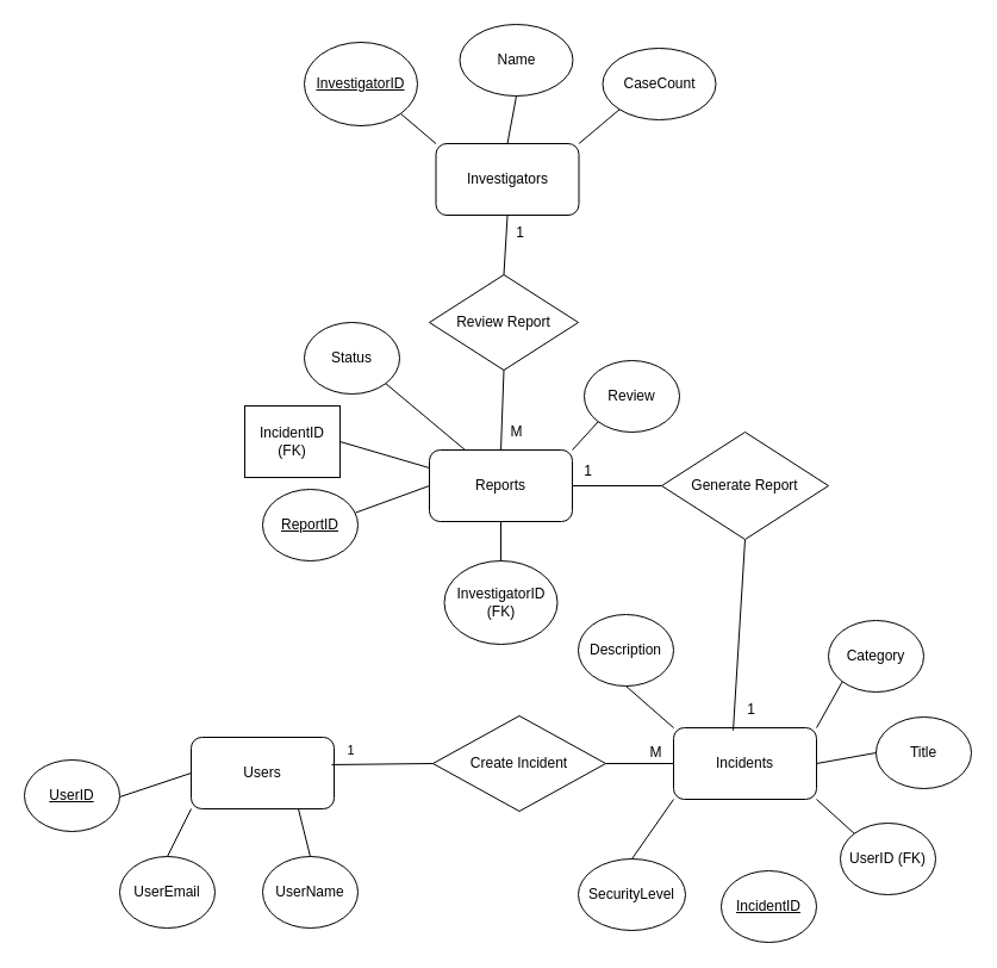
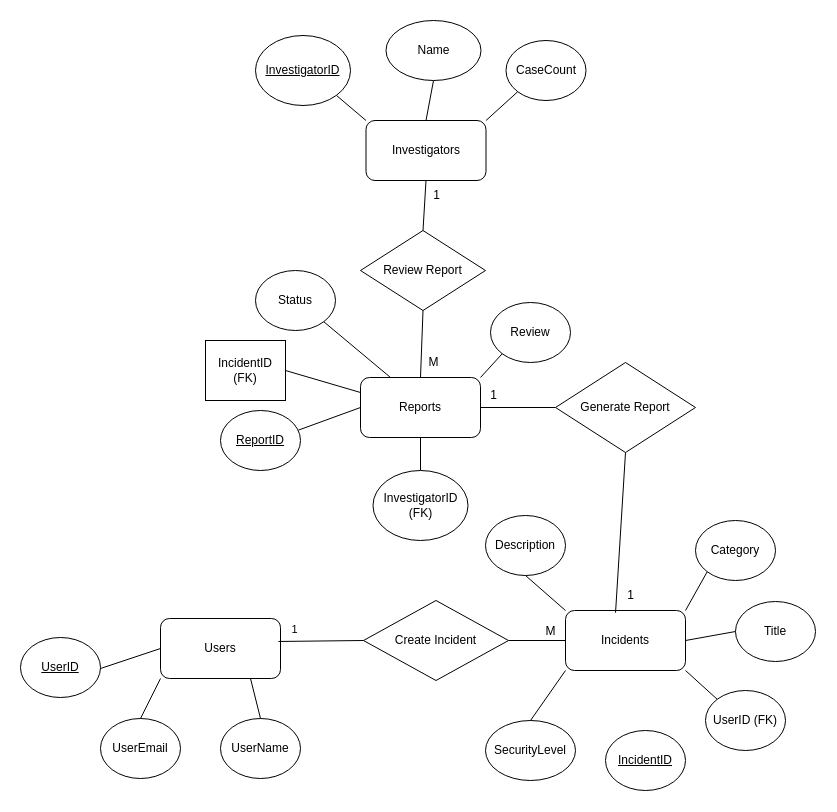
- <mxCell id="39" value="CaseCount" style="ellipse;whiteSpace=wrap;html=1;" parent="1" vertex="1"><mxGeometry x="505.5" y="40" width="95" height="60" as="geometry" /></mxCell>
+ <mxCell id="39" value="CaseCount" style="ellipse;whiteSpace=wrap;html=1;" parent="1" vertex="1"><mxGeometry x="505.5" y="40" width="80" height="60" as="geometry" /></mxCell>
